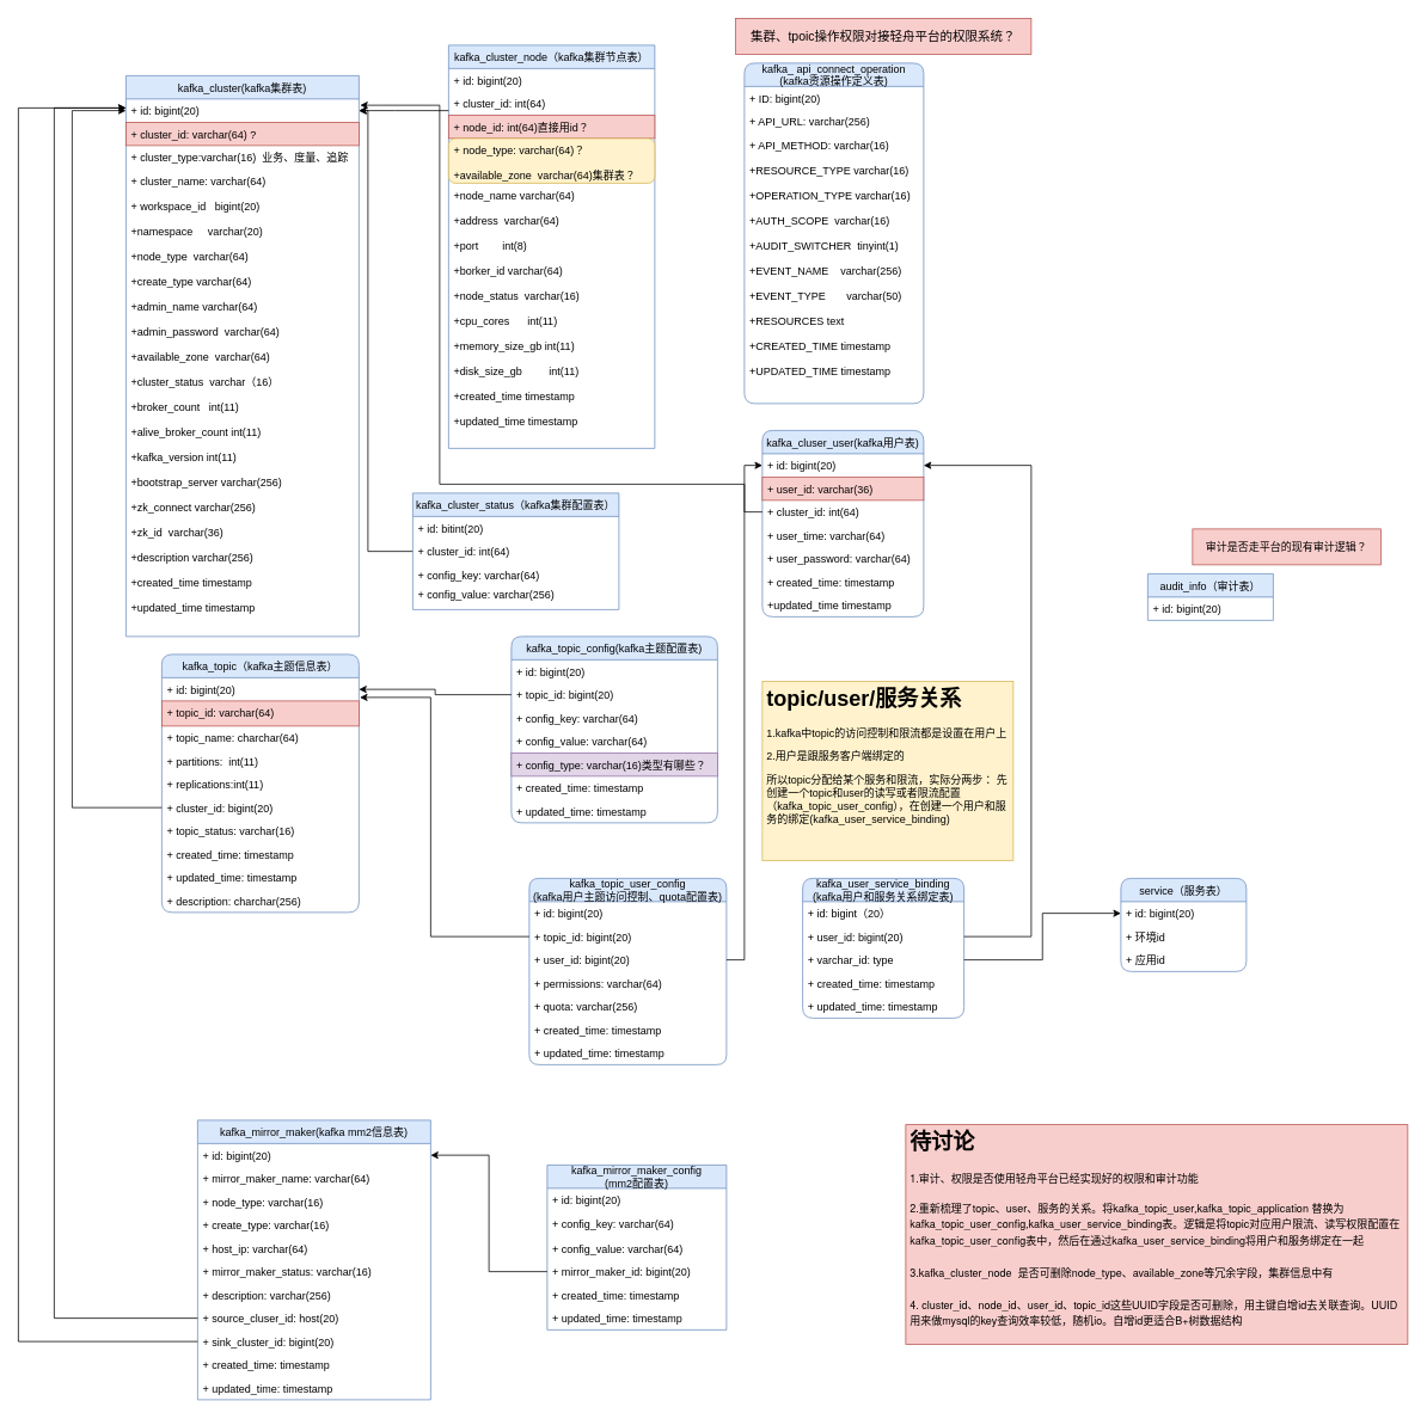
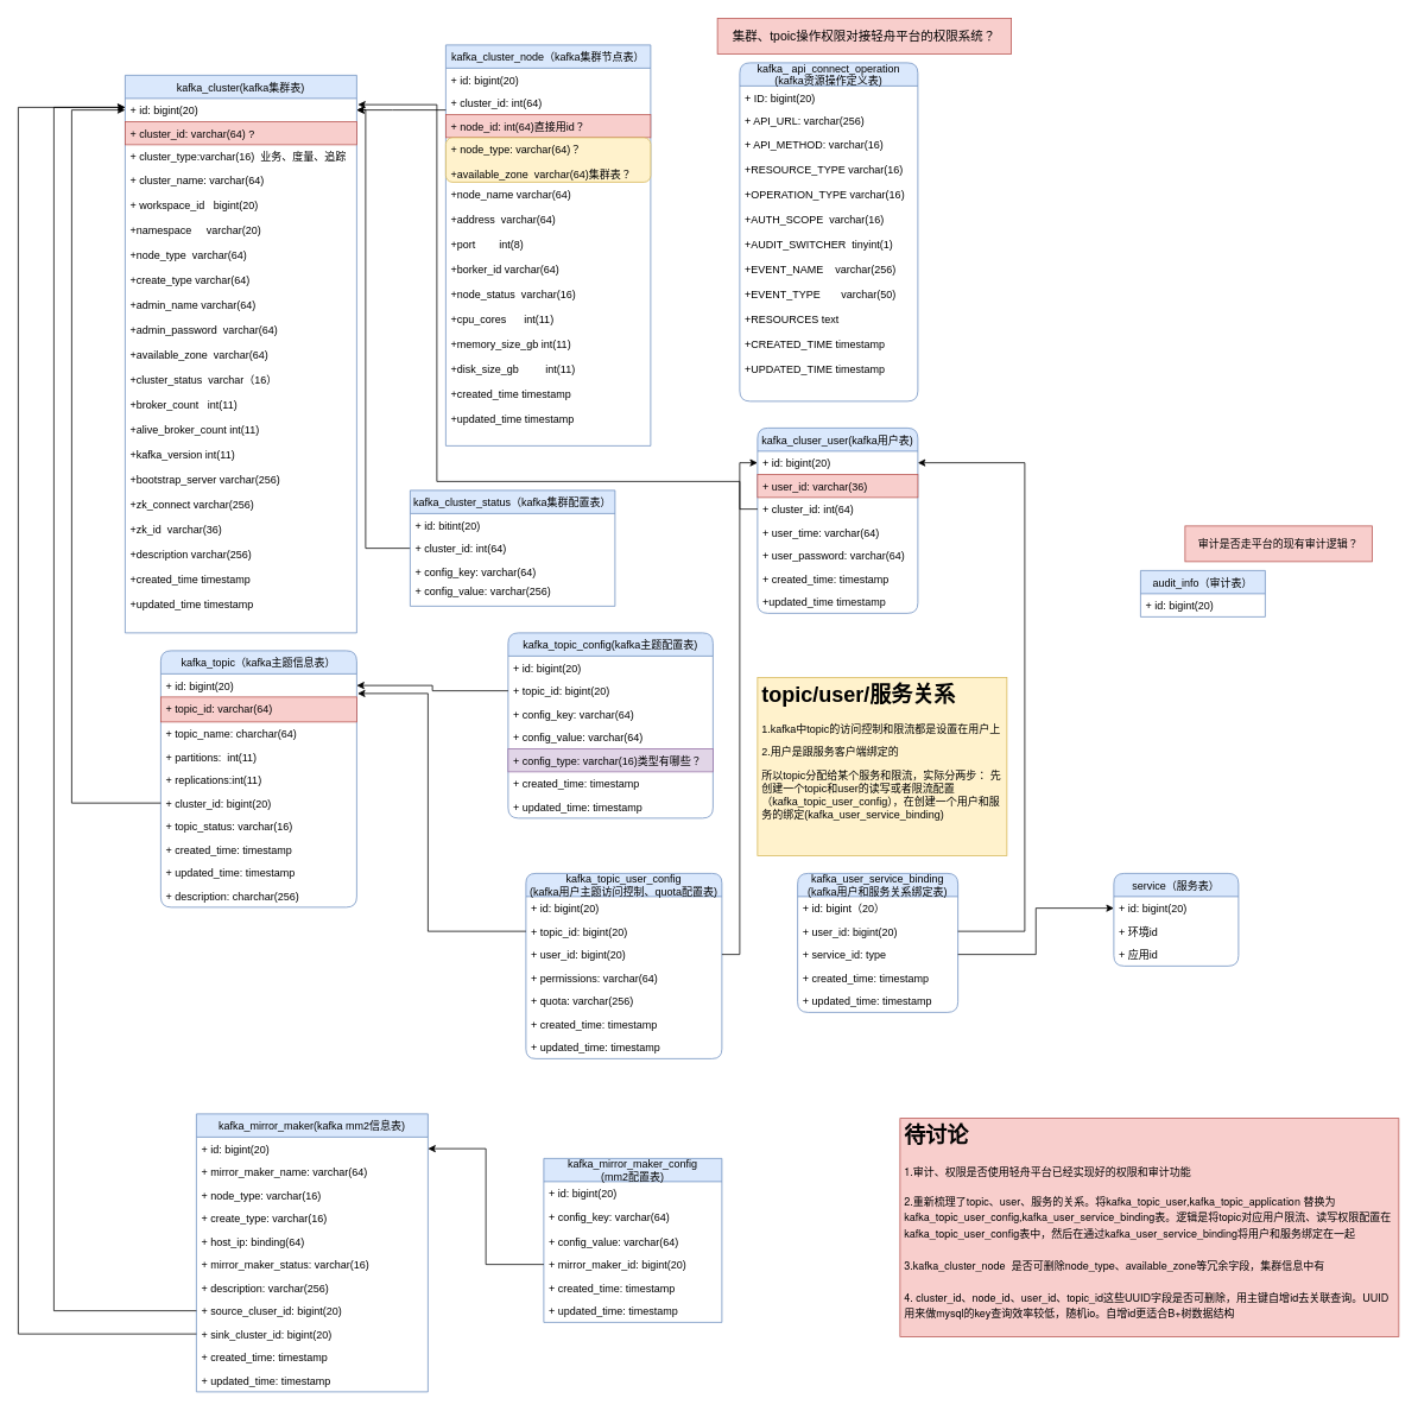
- <mxCell id="32" value="&lt;font style=&quot;font-size: 14px&quot;&gt;集群、tpoic操作权限对接轻舟平台的权限系统？&lt;/font&gt;" style="text;html=1;strokeColor=#b85450;fillColor=#f8cecc;align=center;verticalAlign=middle;whiteSpace=wrap;rounded=0;shadow=0;labelBackgroundColor=none;strokeWidth=1;" parent="1" vertex="1"><mxGeometry x="820" y="20" width="330" height="40" as="geometry" /></mxCell>
+ <mxCell id="32" value="&lt;font style=&quot;font-size: 14px&quot;&gt;集群、tpoic操作权限对接轻舟平台的权限系统？&lt;/font&gt;" style="text;html=1;strokeColor=#b85450;fillColor=#f8cecc;align=center;verticalAlign=middle;whiteSpace=wrap;rounded=0;shadow=0;labelBackgroundColor=none;strokeWidth=1;" parent="1" vertex="1"><mxGeometry x="805" y="20" width="330" height="40" as="geometry" /></mxCell>
- <mxCell id="68" value="+ varchar_id: type" style="text;strokeColor=none;fillColor=none;align=left;verticalAlign=top;spacingLeft=4;spacingRight=4;overflow=hidden;rotatable=0;points=[[0,0.5],[1,0.5]];portConstraint=eastwest;" parent="65" vertex="1"><mxGeometry y="78" width="180" height="26" as="geometry" /></mxCell>
+ <mxCell id="68" value="+ service_id: type" style="text;strokeColor=none;fillColor=none;align=left;verticalAlign=top;spacingLeft=4;spacingRight=4;overflow=hidden;rotatable=0;points=[[0,0.5],[1,0.5]];portConstraint=eastwest;" parent="65" vertex="1"><mxGeometry y="78" width="180" height="26" as="geometry" /></mxCell>
- <mxCell id="86" value="+ host_ip: varchar(64)" style="text;strokeColor=none;fillColor=none;align=left;verticalAlign=top;spacingLeft=4;spacingRight=4;overflow=hidden;rotatable=0;points=[[0,0.5],[1,0.5]];portConstraint=eastwest;" vertex="1" parent="81"><mxGeometry y="130" width="260" height="26" as="geometry" /></mxCell>
+ <mxCell id="86" value="+ host_ip: binding(64)" style="text;strokeColor=none;fillColor=none;align=left;verticalAlign=top;spacingLeft=4;spacingRight=4;overflow=hidden;rotatable=0;points=[[0,0.5],[1,0.5]];portConstraint=eastwest;" vertex="1" parent="81"><mxGeometry y="130" width="260" height="26" as="geometry" /></mxCell>
- <mxCell id="89" value="+ source_cluser_id: host(20)" style="text;strokeColor=none;fillColor=none;align=left;verticalAlign=top;spacingLeft=4;spacingRight=4;overflow=hidden;rotatable=0;points=[[0,0.5],[1,0.5]];portConstraint=eastwest;" vertex="1" parent="81"><mxGeometry y="208" width="260" height="26" as="geometry" /></mxCell>
+ <mxCell id="89" value="+ source_cluser_id: bigint(20)" style="text;strokeColor=none;fillColor=none;align=left;verticalAlign=top;spacingLeft=4;spacingRight=4;overflow=hidden;rotatable=0;points=[[0,0.5],[1,0.5]];portConstraint=eastwest;" vertex="1" parent="81"><mxGeometry y="208" width="260" height="26" as="geometry" /></mxCell>
